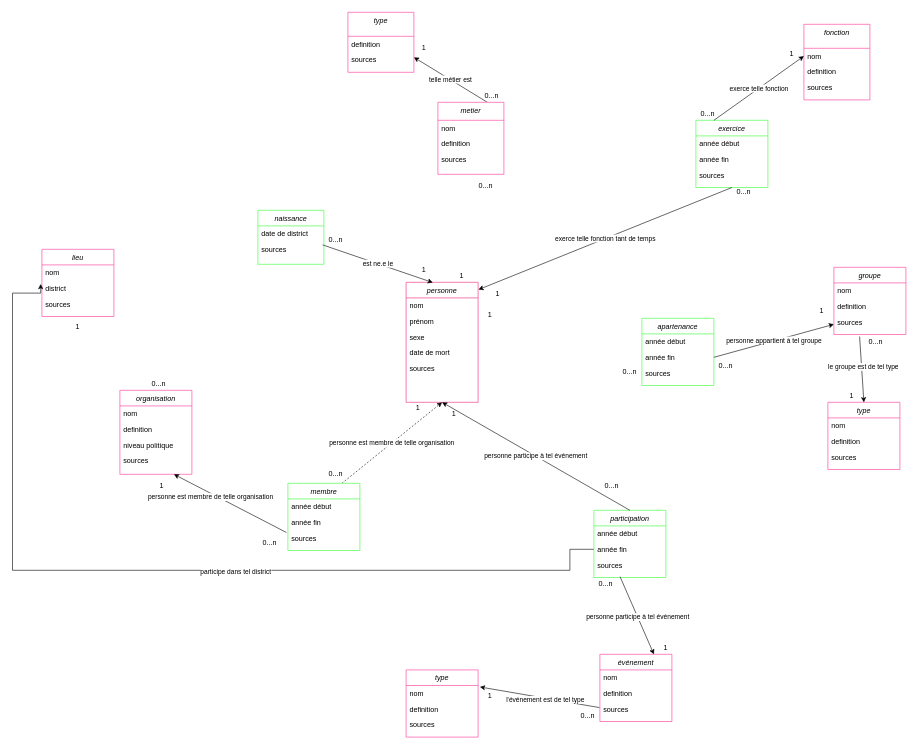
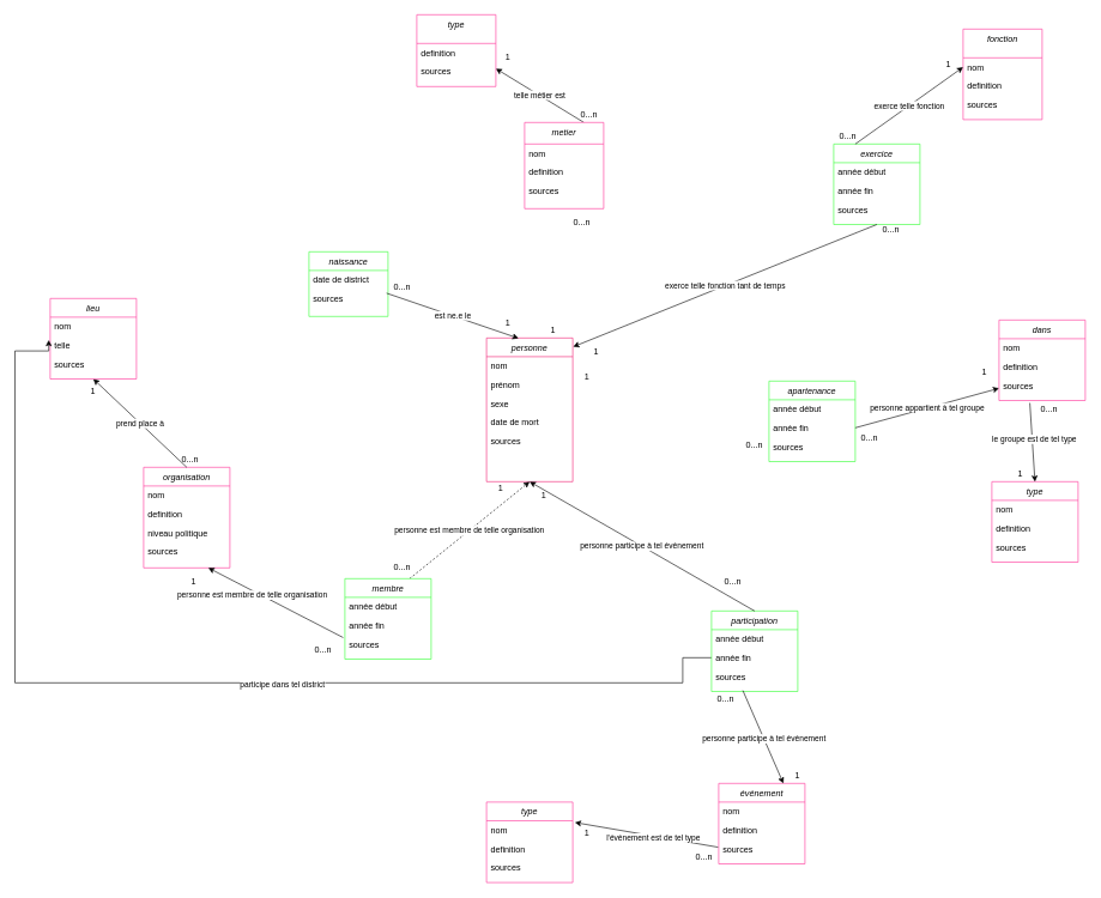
- <mxCell id="45" value="groupe" style="swimlane;fontStyle=2;align=center;verticalAlign=top;childLayout=stackLayout;horizontal=1;startSize=26;horizontalStack=0;resizeParent=1;resizeLast=0;collapsible=1;marginBottom=0;rounded=0;shadow=0;strokeWidth=1;strokeColor=#FF3399;" parent="1" vertex="1"><mxGeometry x="1389" y="445" width="120" height="112" as="geometry"><mxRectangle x="230" y="140" width="160" height="26" as="alternateBounds" /></mxGeometry></mxCell>
+ <mxCell id="45" value="dans" style="swimlane;fontStyle=2;align=center;verticalAlign=top;childLayout=stackLayout;horizontal=1;startSize=26;horizontalStack=0;resizeParent=1;resizeLast=0;collapsible=1;marginBottom=0;rounded=0;shadow=0;strokeWidth=1;strokeColor=#FF3399;" parent="1" vertex="1"><mxGeometry x="1389" y="445" width="120" height="112" as="geometry"><mxRectangle x="230" y="140" width="160" height="26" as="alternateBounds" /></mxGeometry></mxCell>
- <mxCell id="54" value="district" style="text;align=left;verticalAlign=top;spacingLeft=4;spacingRight=4;overflow=hidden;rotatable=0;points=[[0,0.5],[1,0.5]];portConstraint=eastwest;rounded=0;shadow=0;html=0;" parent="52" vertex="1"><mxGeometry y="52" width="120" height="26" as="geometry" /></mxCell>
+ <mxCell id="54" value="telle" style="text;align=left;verticalAlign=top;spacingLeft=4;spacingRight=4;overflow=hidden;rotatable=0;points=[[0,0.5],[1,0.5]];portConstraint=eastwest;rounded=0;shadow=0;html=0;" parent="52" vertex="1"><mxGeometry y="52" width="120" height="26" as="geometry" /></mxCell>
+ <mxCell id="18" value="prend place à" style="edgeStyle=none;html=1;exitX=0.5;exitY=0;exitDx=0;exitDy=0;entryX=0.5;entryY=1;entryDx=0;entryDy=0;" parent="1" source="12" target="52" edge="1"><mxGeometry relative="1" as="geometry"><mxPoint x="139" y="550" as="targetPoint" /><Array as="points" /></mxGeometry></mxCell>
